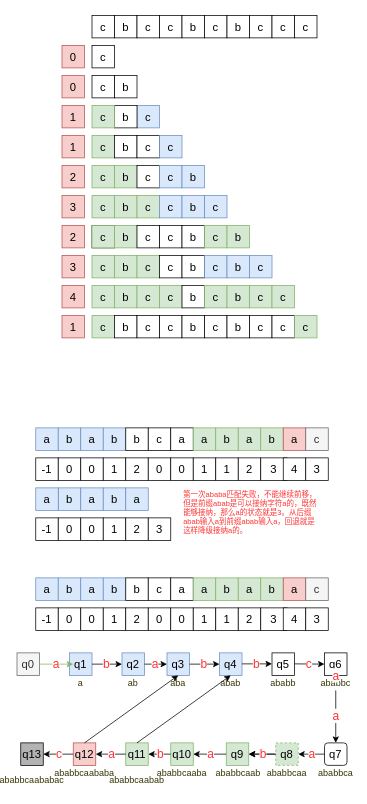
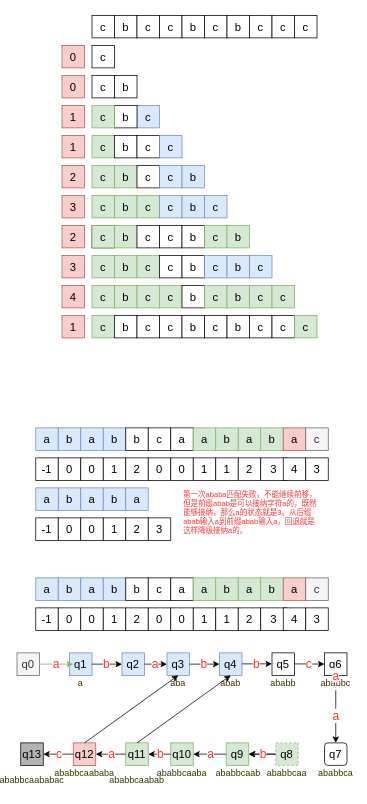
- <mxCell id="171" value="ab" style="text;html=1;strokeColor=none;fillColor=none;align=center;verticalAlign=middle;whiteSpace=wrap;rounded=0;fontSize=12;fontColor=#333300;" vertex="1" parent="1"><mxGeometry x="155" y="900" width="40" height="20" as="geometry" /></mxCell>
- <mxCell id="164" value="a" style="endArrow=classic;html=1;exitX=0;exitY=0.5;exitDx=0;exitDy=0;entryX=1;entryY=0.5;entryDx=0;entryDy=0;fontColor=#FF3333;fontSize=16;" edge="1" parent="1" source="150" target="152"><mxGeometry x="-0.041" width="50" height="50" relative="1" as="geometry"><mxPoint x="460" y="960" as="sourcePoint" /><mxPoint x="455" y="1000" as="targetPoint" /><Array as="points" /><mxPoint as="offset" /></mxGeometry></mxCell>
